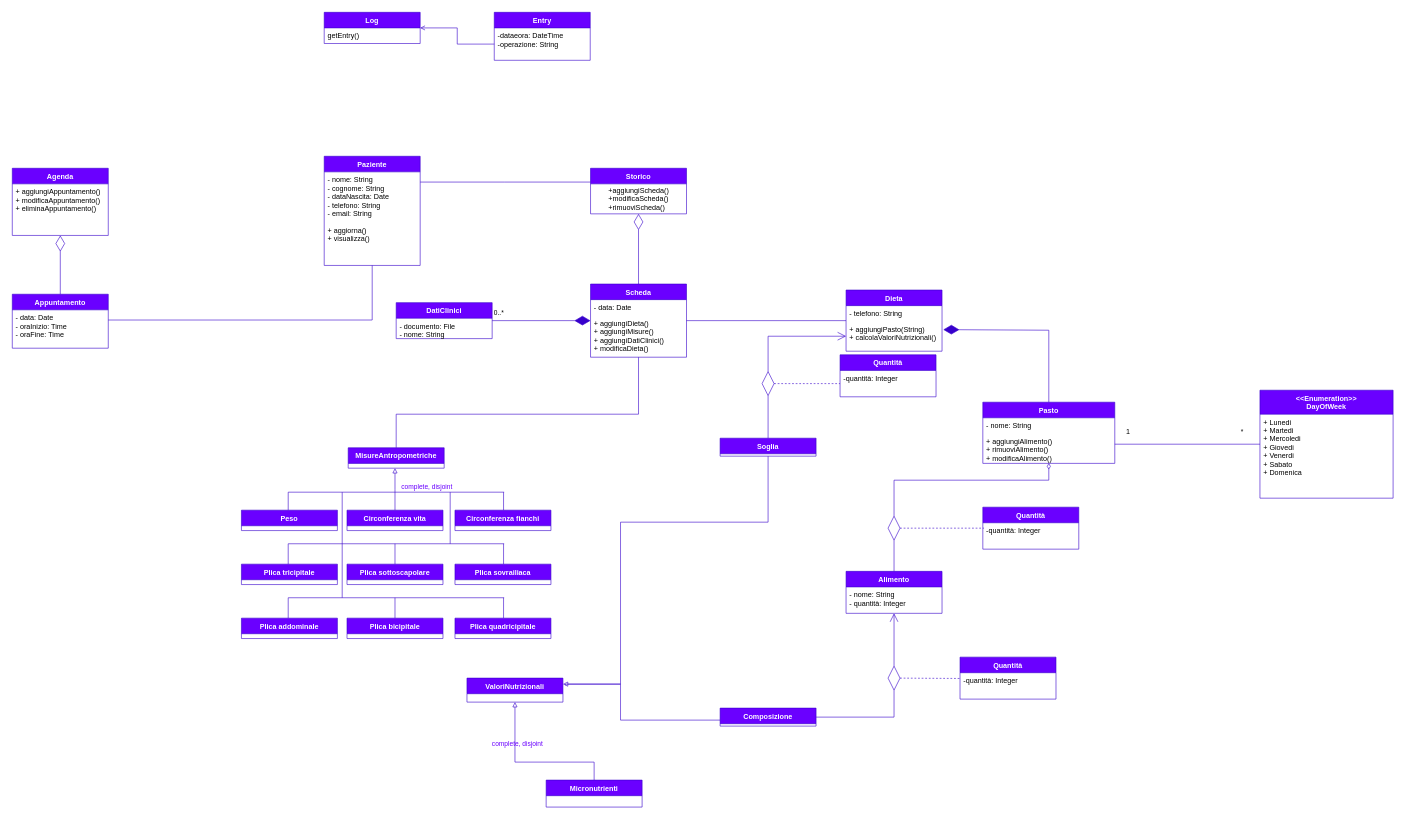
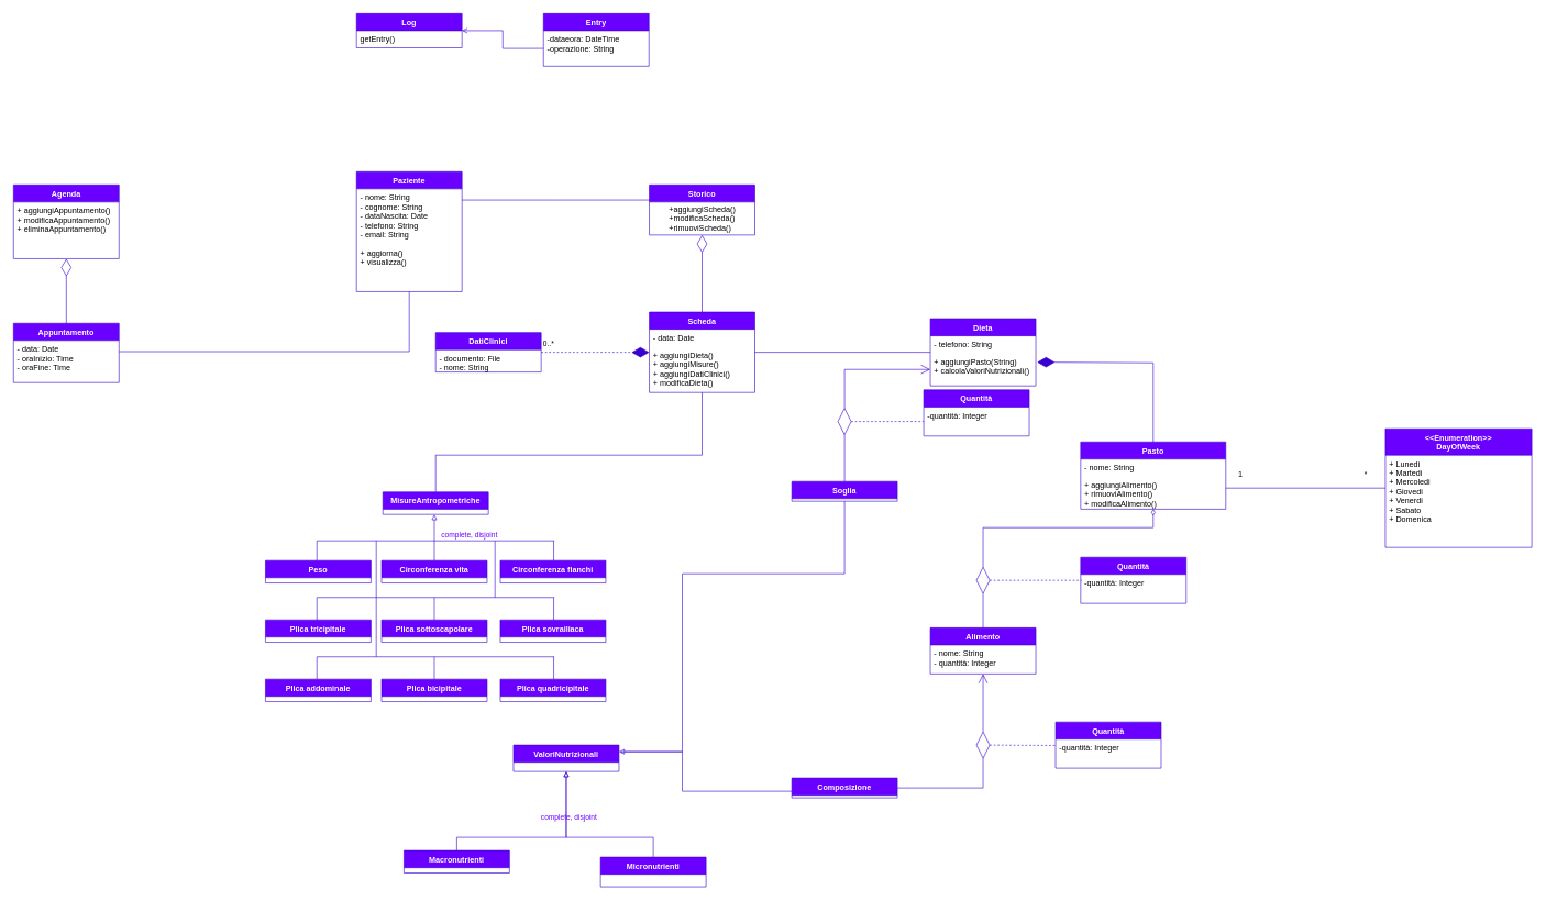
- <mxCell id="35" value="0..*" style="endArrow=diamondThin;endFill=1;endSize=24;html=1;rounded=0;fillColor=#6a00ff;strokeColor=#3700CC;" parent="1" source="29" target="5" edge="1"><mxGeometry x="-0.87" y="13" width="160" relative="1" as="geometry"><mxPoint x="810" y="680" as="sourcePoint" /><mxPoint x="970" y="680" as="targetPoint" /><mxPoint as="offset" /></mxGeometry></mxCell>
+ <mxCell id="35" value="0..*" style="endArrow=diamondThin;endFill=1;endSize=24;html=1;rounded=0;fillColor=#6a00ff;strokeColor=#3700CC;dashed=1;" parent="1" source="29" target="5" edge="1"><mxGeometry x="-0.87" y="13" width="160" relative="1" as="geometry"><mxPoint x="810" y="680" as="sourcePoint" /><mxPoint x="970" y="680" as="targetPoint" /><mxPoint as="offset" /></mxGeometry></mxCell>
+ <mxCell id="16" style="edgeStyle=orthogonalEdgeStyle;rounded=0;orthogonalLoop=1;jettySize=auto;html=1;exitX=0.5;exitY=0;exitDx=0;exitDy=0;endArrow=block;endFill=0;fillColor=#6a00ff;strokeColor=#3700CC;" parent="1" source="17" target="15" edge="1"><mxGeometry relative="1" as="geometry"><Array as="points"><mxPoint x="692" y="1270" /><mxPoint x="858" y="1270" /></Array></mxGeometry></mxCell>
+ <mxCell id="17" value="Macronutrienti" style="swimlane;fontStyle=1;align=center;verticalAlign=top;childLayout=stackLayout;horizontal=1;startSize=26;horizontalStack=0;resizeParent=1;resizeParentMax=0;resizeLast=0;collapsible=1;marginBottom=0;fillColor=#6a00ff;fontColor=#ffffff;strokeColor=#3700CC;" parent="1" vertex="1"><mxGeometry x="612" y="1290" width="160" height="34" as="geometry" /></mxCell>
